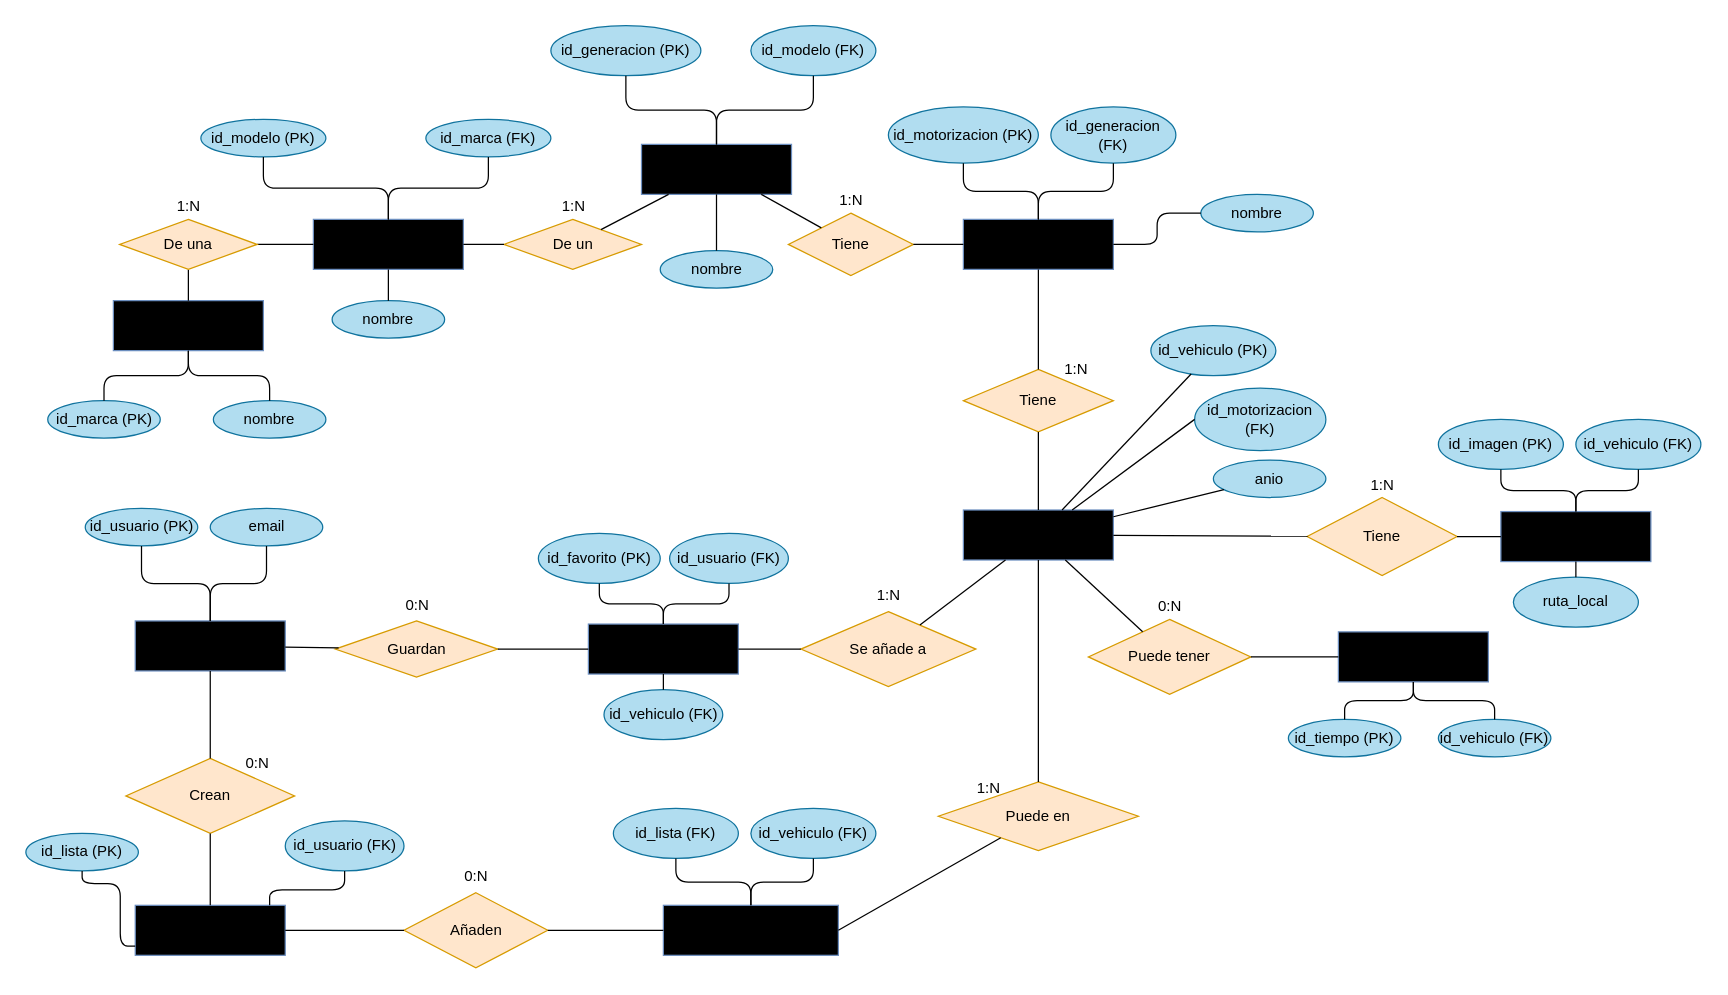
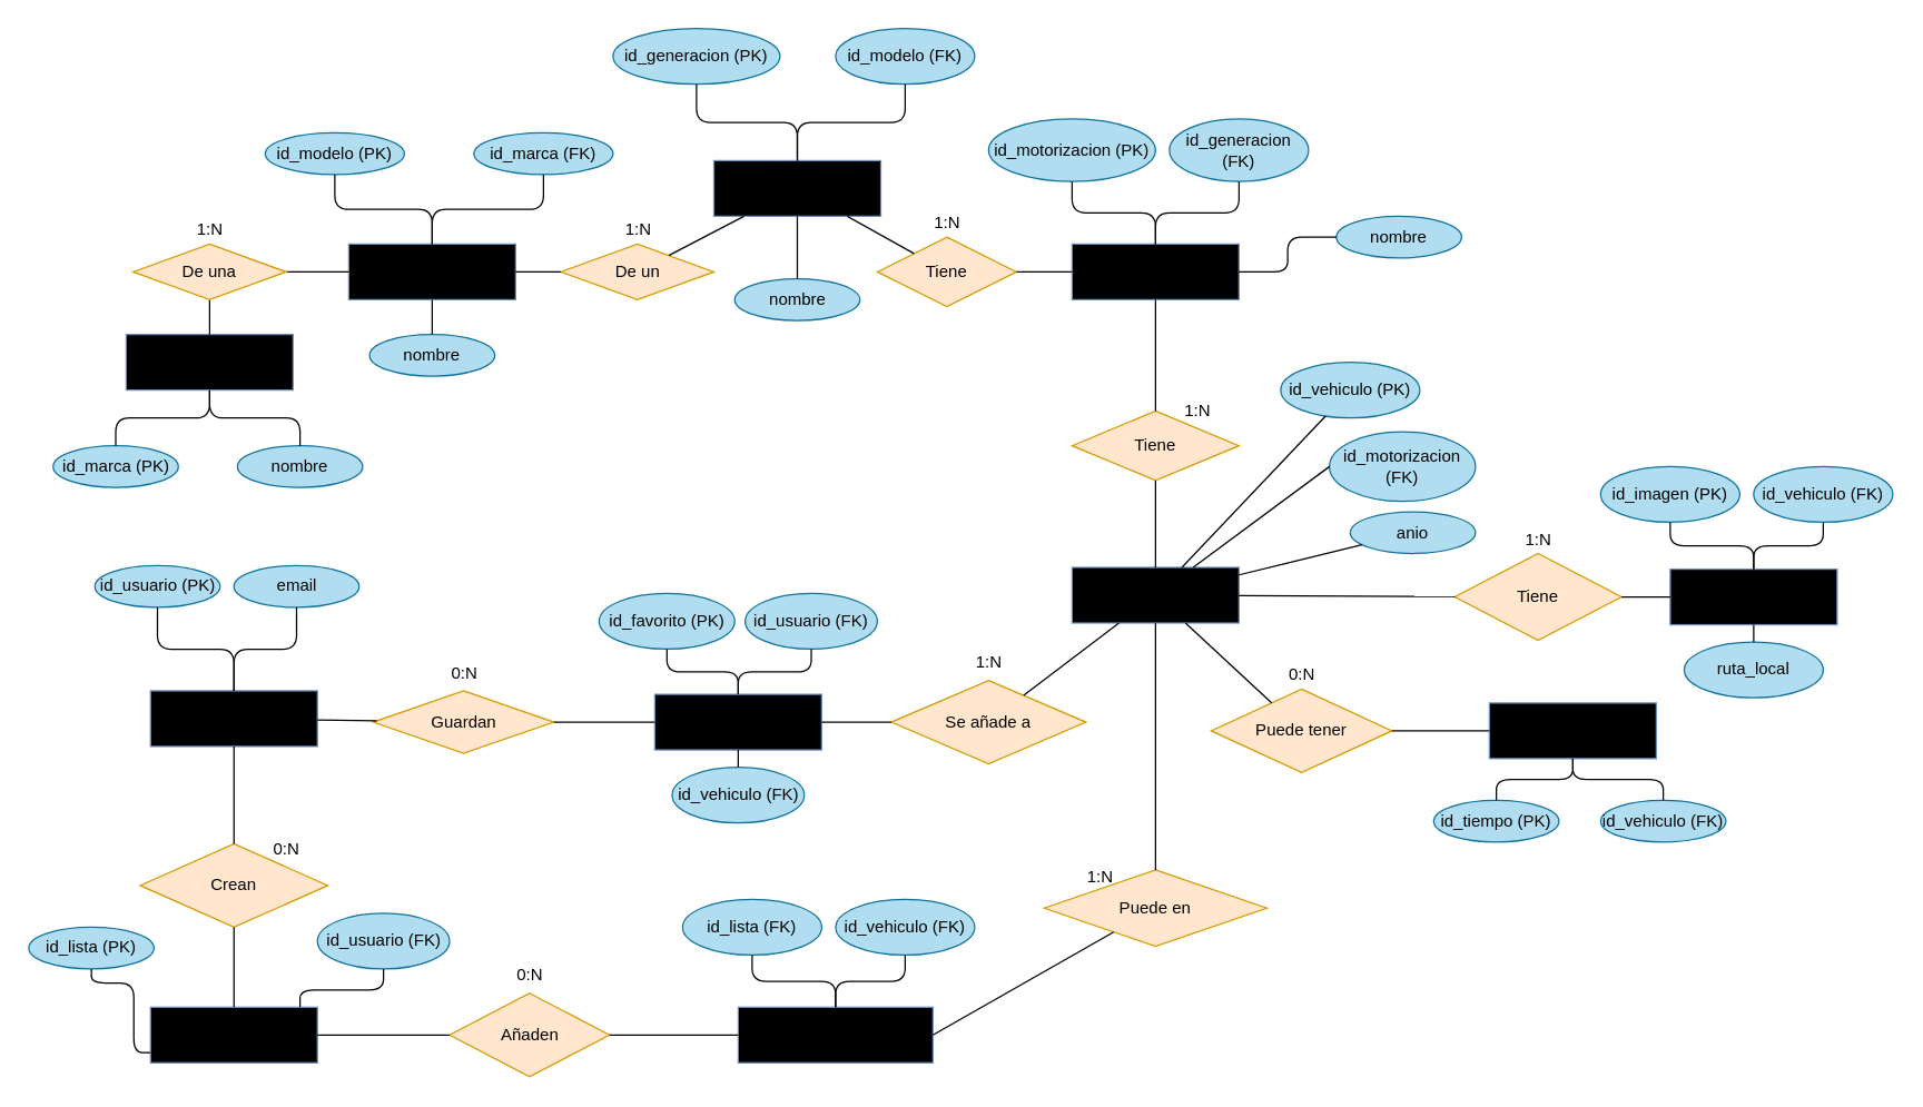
- <mxCell id="15" value="id_modelo (PK)" style="ellipse;whiteSpace=wrap;html=1;align=center;fillColor=light-dark(#B1DDF0,#21293E);strokeColor=#10739e;" parent="1" vertex="1"><mxGeometry x="160" y="95" width="100" height="30" as="geometry" /></mxCell>
+ <mxCell id="15" value="id_modelo (PK)" style="ellipse;whiteSpace=wrap;html=1;align=center;fillColor=light-dark(#B1DDF0,#21293E);strokeColor=#10739e;" parent="1" vertex="1"><mxGeometry x="190" y="95" width="100" height="30" as="geometry" /></mxCell>
